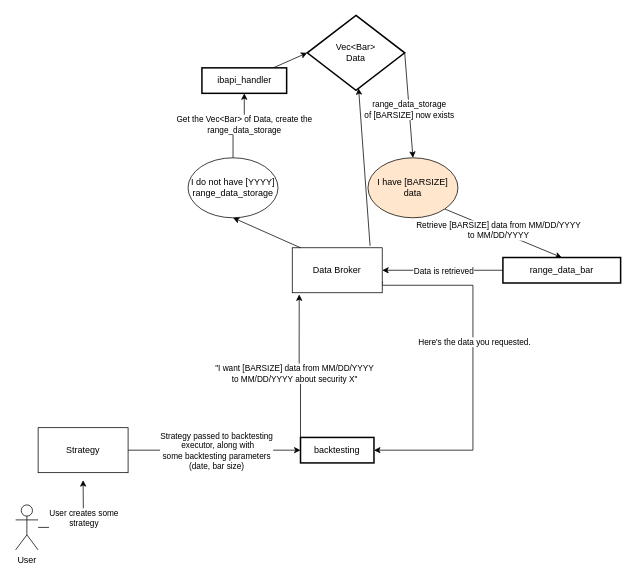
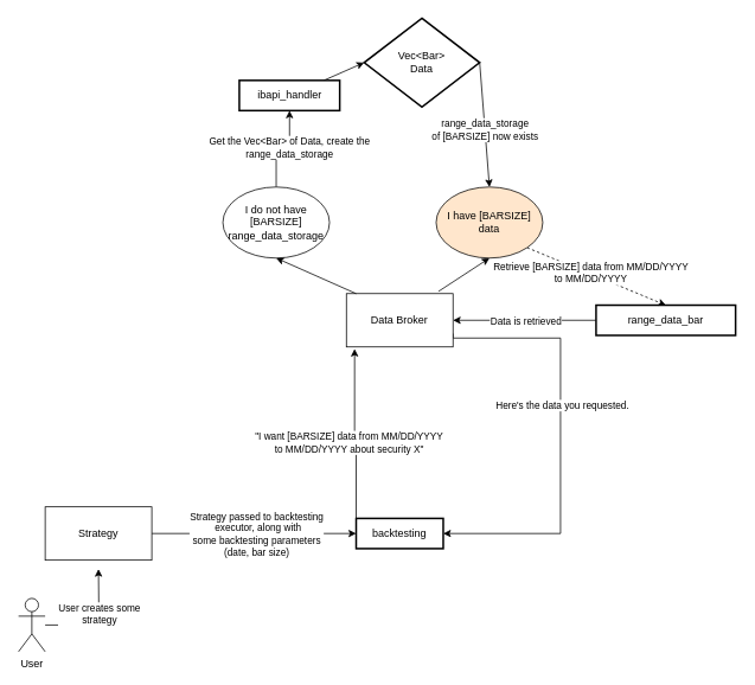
- <mxCell id="24" value="" style="endArrow=classic;html=1;rounded=0;exitX=0.865;exitY=-0.043;exitDx=0;exitDy=0;exitPerimeter=0;" parent="1" source="19" target="30" edge="1"><mxGeometry width="50" height="50" relative="1" as="geometry"><mxPoint x="479" y="320" as="sourcePoint" /><mxPoint x="550" y="280" as="targetPoint" /></mxGeometry></mxCell>
+ <mxCell id="24" value="" style="endArrow=classic;html=1;rounded=0;exitX=0.865;exitY=-0.043;exitDx=0;exitDy=0;exitPerimeter=0;entryX=0.5;entryY=1;entryDx=0;entryDy=0;" parent="1" source="19" target="27" edge="1"><mxGeometry width="50" height="50" relative="1" as="geometry"><mxPoint x="479" y="320" as="sourcePoint" /><mxPoint x="550" y="280" as="targetPoint" /></mxGeometry></mxCell>
- <mxCell id="23" value="&lt;div&gt;I do not have [YYYY]&lt;/div&gt;&lt;div&gt;range_data_storage&lt;br&gt;&lt;/div&gt;" style="ellipse;whiteSpace=wrap;html=1;" parent="1" vertex="1"><mxGeometry x="250" y="210" width="120" height="80" as="geometry" /></mxCell>
+ <mxCell id="23" value="&lt;div&gt;I do not have [BARSIZE]&lt;/div&gt;&lt;div&gt;range_data_storage&lt;br&gt;&lt;/div&gt;" style="ellipse;whiteSpace=wrap;html=1;" parent="1" vertex="1"><mxGeometry x="250" y="210" width="120" height="80" as="geometry" /></mxCell>
- <mxCell id="25" style="rounded=0;orthogonalLoop=1;jettySize=auto;html=1;exitX=1;exitY=1;exitDx=0;exitDy=0;entryX=0.5;entryY=0;entryDx=0;entryDy=0;strokeColor=default;" parent="1" source="27" target="10" edge="1"><mxGeometry relative="1" as="geometry" /></mxCell>
+ <mxCell id="25" style="rounded=0;orthogonalLoop=1;jettySize=auto;html=1;exitX=1;exitY=1;exitDx=0;exitDy=0;entryX=0.5;entryY=0;entryDx=0;entryDy=0;strokeColor=default;dashed=1;" parent="1" source="27" target="10" edge="1"><mxGeometry relative="1" as="geometry" /></mxCell>
